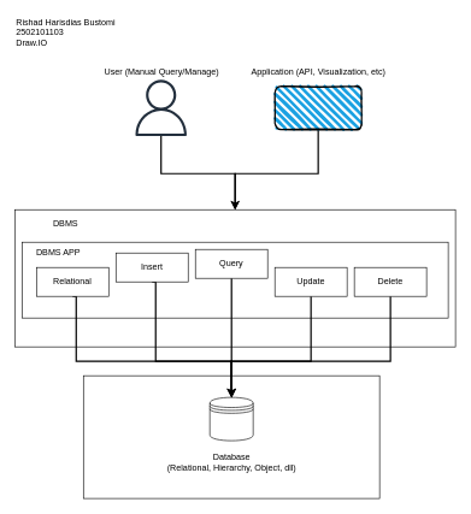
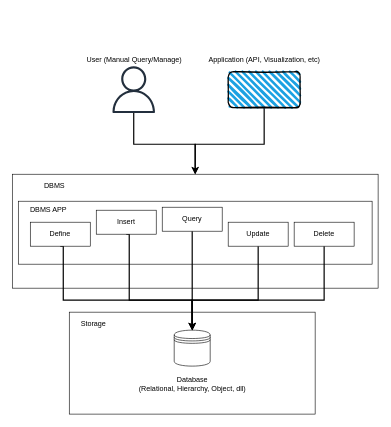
- <mxCell id="26" value="Rishad Harisdias Bustomi&lt;br&gt;2502101103&lt;br&gt;Draw.IO" style="text;html=1;align=left;verticalAlign=middle;resizable=0;points=[];autosize=1;strokeColor=none;fillColor=none;" vertex="1" parent="1"><mxGeometry x="20" y="20" width="150" height="50" as="geometry" /></mxCell>
- <mxCell id="10" value="Relational" style="rounded=0;whiteSpace=wrap;html=1;" vertex="1" parent="1"><mxGeometry x="50" y="370" width="100" height="40" as="geometry" /></mxCell>
+ <mxCell id="10" value="Define" style="rounded=0;whiteSpace=wrap;html=1;" vertex="1" parent="1"><mxGeometry x="50" y="370" width="100" height="40" as="geometry" /></mxCell>
+ <mxCell id="7" value="Storage" style="text;html=1;align=center;verticalAlign=middle;resizable=0;points=[];autosize=1;strokeColor=none;fillColor=none;" vertex="1" parent="1"><mxGeometry x="125" y="530" width="60" height="20" as="geometry" /></mxCell>
